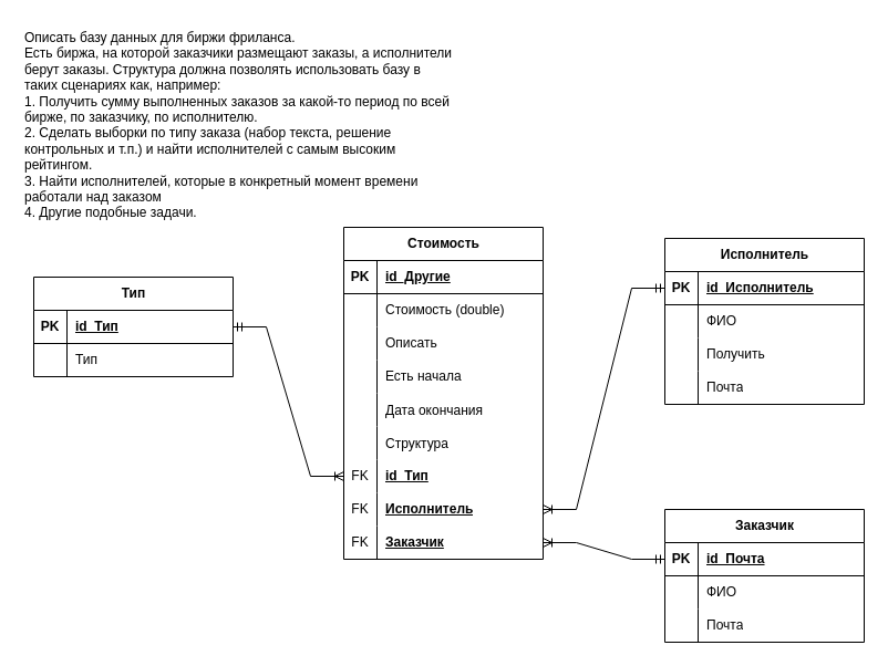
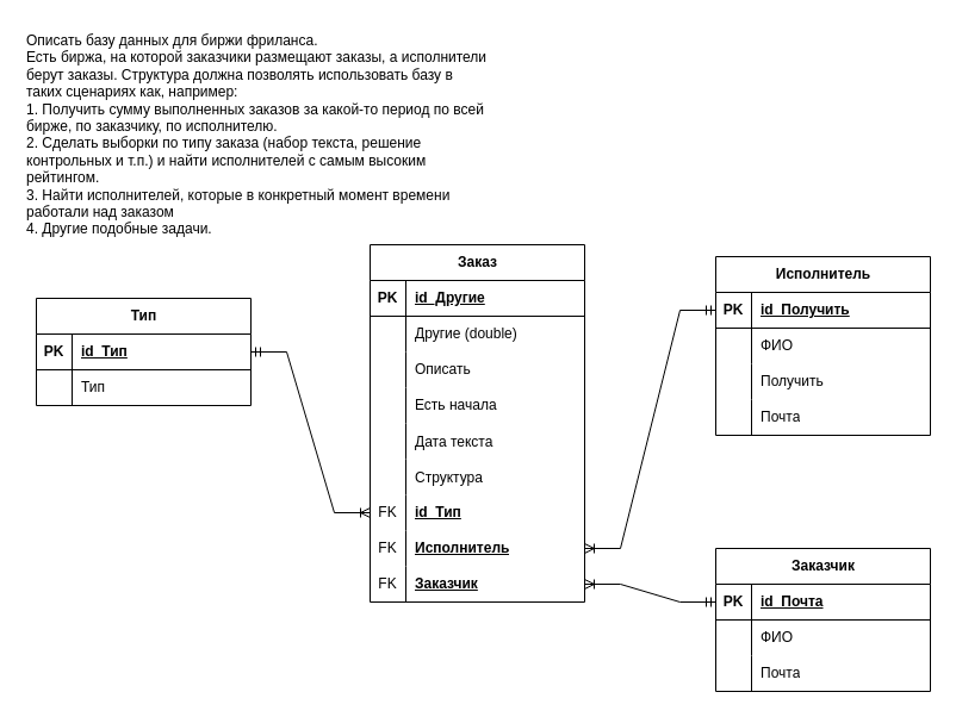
- <mxCell id="3" value="Стоимость" style="shape=table;startSize=30;container=1;collapsible=1;childLayout=tableLayout;fixedRows=1;rowLines=0;fontStyle=1;align=center;resizeLast=1;html=1;" vertex="1" parent="1"><mxGeometry x="310" y="205" width="180" height="300" as="geometry" /></mxCell>
+ <mxCell id="3" value="Заказ" style="shape=table;startSize=30;container=1;collapsible=1;childLayout=tableLayout;fixedRows=1;rowLines=0;fontStyle=1;align=center;resizeLast=1;html=1;" vertex="1" parent="1"><mxGeometry x="310" y="205" width="180" height="300" as="geometry" /></mxCell>
- <mxCell id="42" value="id_Исполнитель" style="shape=partialRectangle;connectable=0;fillColor=none;top=0;left=0;bottom=0;right=0;align=left;spacingLeft=6;fontStyle=5;overflow=hidden;whiteSpace=wrap;html=1;" vertex="1" parent="40"><mxGeometry x="30" width="150" height="30" as="geometry"><mxRectangle width="150" height="30" as="alternateBounds" /></mxGeometry></mxCell>
+ <mxCell id="42" value="id_Получить" style="shape=partialRectangle;connectable=0;fillColor=none;top=0;left=0;bottom=0;right=0;align=left;spacingLeft=6;fontStyle=5;overflow=hidden;whiteSpace=wrap;html=1;" vertex="1" parent="40"><mxGeometry x="30" width="150" height="30" as="geometry"><mxRectangle width="150" height="30" as="alternateBounds" /></mxGeometry></mxCell>
- <mxCell id="9" value="Стоимость (double)" style="shape=partialRectangle;connectable=0;fillColor=none;top=0;left=0;bottom=0;right=0;align=left;spacingLeft=6;overflow=hidden;whiteSpace=wrap;html=1;" vertex="1" parent="7"><mxGeometry x="30" width="150" height="30" as="geometry"><mxRectangle width="150" height="30" as="alternateBounds" /></mxGeometry></mxCell>
+ <mxCell id="9" value="Другие (double)" style="shape=partialRectangle;connectable=0;fillColor=none;top=0;left=0;bottom=0;right=0;align=left;spacingLeft=6;overflow=hidden;whiteSpace=wrap;html=1;" vertex="1" parent="7"><mxGeometry x="30" width="150" height="30" as="geometry"><mxRectangle width="150" height="30" as="alternateBounds" /></mxGeometry></mxCell>
- <mxCell id="18" value="Дата окончания" style="shape=partialRectangle;connectable=0;fillColor=none;top=0;left=0;bottom=0;right=0;align=left;spacingLeft=6;overflow=hidden;" vertex="1" parent="16"><mxGeometry x="30" width="150" height="30" as="geometry"><mxRectangle width="150" height="30" as="alternateBounds" /></mxGeometry></mxCell>
+ <mxCell id="18" value="Дата текста" style="shape=partialRectangle;connectable=0;fillColor=none;top=0;left=0;bottom=0;right=0;align=left;spacingLeft=6;overflow=hidden;" vertex="1" parent="16"><mxGeometry x="30" width="150" height="30" as="geometry"><mxRectangle width="150" height="30" as="alternateBounds" /></mxGeometry></mxCell>
